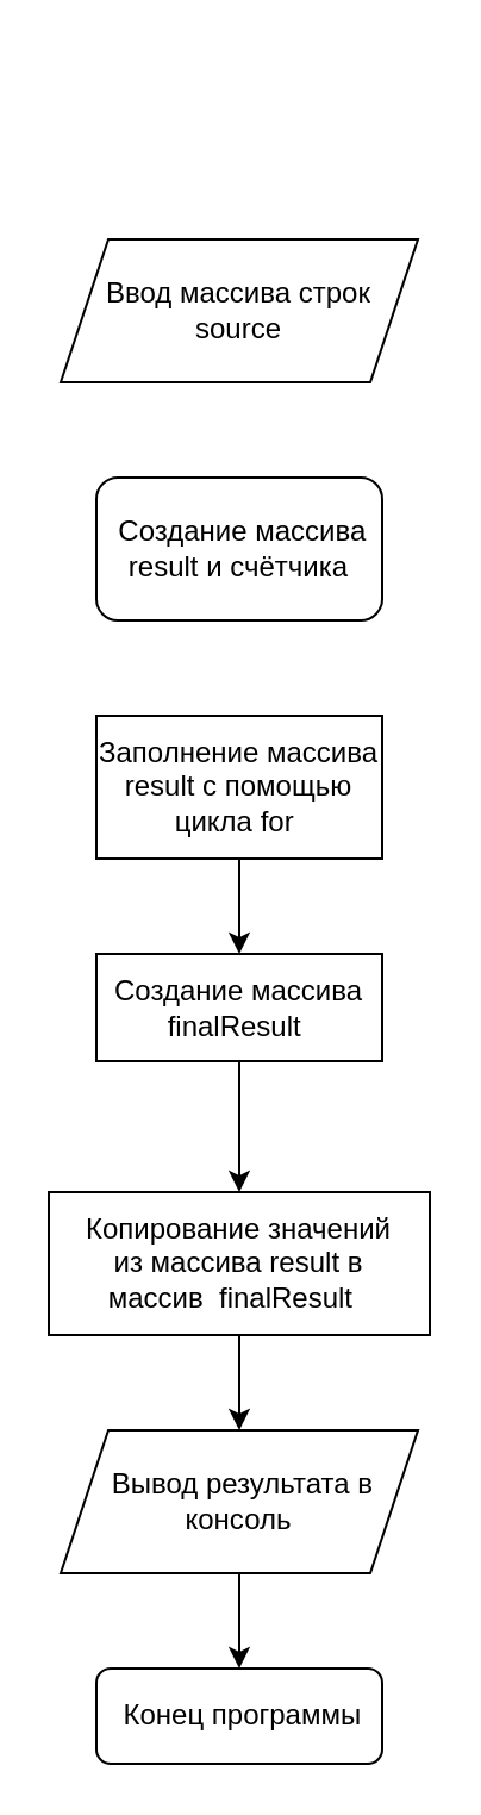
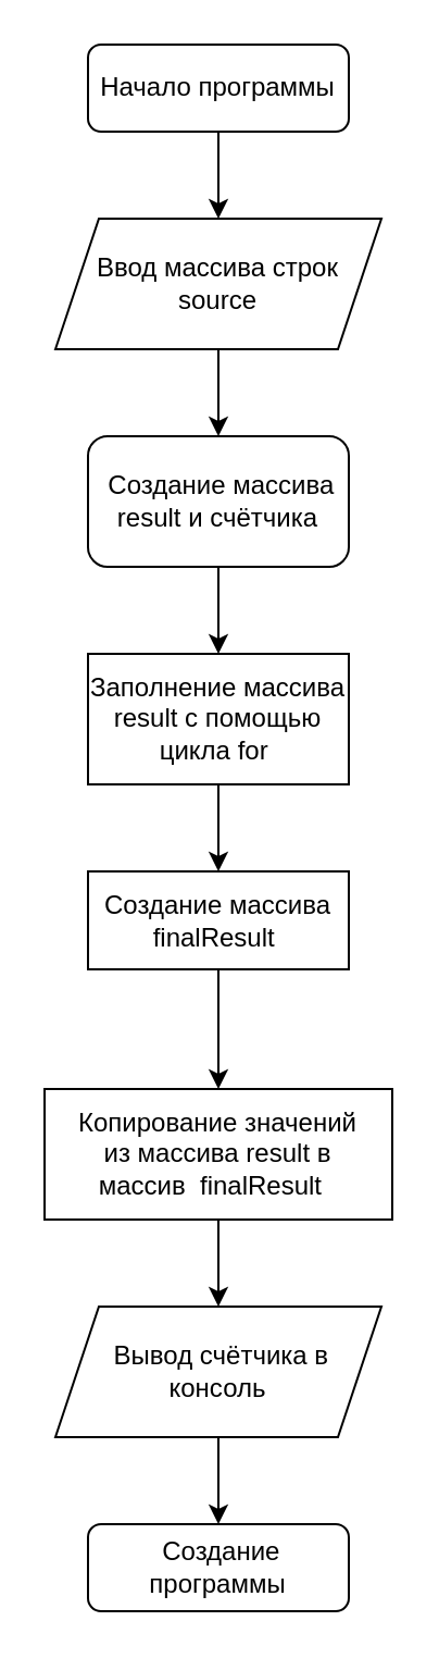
+ <mxCell id="3" value="Начало программы" style="rounded=1;whiteSpace=wrap;html=1;" vertex="1" parent="1"><mxGeometry x="40" y="20" width="120" height="40" as="geometry" /></mxCell>
+ <mxCell id="2" style="edgeStyle=orthogonalEdgeStyle;rounded=0;orthogonalLoop=1;jettySize=auto;html=1;exitX=0.5;exitY=1;exitDx=0;exitDy=0;entryX=0.5;entryY=0;entryDx=0;entryDy=0;" edge="1" parent="1" source="3" target="5"><mxGeometry relative="1" as="geometry" /></mxCell>
+ <mxCell id="4" style="edgeStyle=orthogonalEdgeStyle;rounded=0;orthogonalLoop=1;jettySize=auto;html=1;entryX=0.5;entryY=0;entryDx=0;entryDy=0;" edge="1" parent="1" source="5" target="12"><mxGeometry relative="1" as="geometry" /></mxCell>
+ <mxCell id="11" style="edgeStyle=orthogonalEdgeStyle;rounded=0;orthogonalLoop=1;jettySize=auto;html=1;entryX=0.5;entryY=0;entryDx=0;entryDy=0;" edge="1" parent="1" source="12" target="7"><mxGeometry relative="1" as="geometry" /></mxCell>
- <mxCell id="16" value="&amp;nbsp;Вывод результата в консоль" style="shape=parallelogram;perimeter=parallelogramPerimeter;whiteSpace=wrap;html=1;fixedSize=1;" vertex="1" parent="1"><mxGeometry x="25" y="600" width="150" height="60" as="geometry" /></mxCell>
+ <mxCell id="16" value="&amp;nbsp;Вывод счётчика в консоль" style="shape=parallelogram;perimeter=parallelogramPerimeter;whiteSpace=wrap;html=1;fixedSize=1;" vertex="1" parent="1"><mxGeometry x="25" y="600" width="150" height="60" as="geometry" /></mxCell>
- <mxCell id="10" value="&amp;nbsp;&lt;span style=&quot;text-align: left;&quot;&gt;Конец программы&lt;/span&gt;" style="rounded=1;whiteSpace=wrap;html=1;" vertex="1" parent="1"><mxGeometry x="40" y="700" width="120" height="40" as="geometry" /></mxCell>
+ <mxCell id="10" value="&amp;nbsp;&lt;span style=&quot;text-align: left;&quot;&gt;Создание программы&lt;/span&gt;" style="rounded=1;whiteSpace=wrap;html=1;" vertex="1" parent="1"><mxGeometry x="40" y="700" width="120" height="40" as="geometry" /></mxCell>
